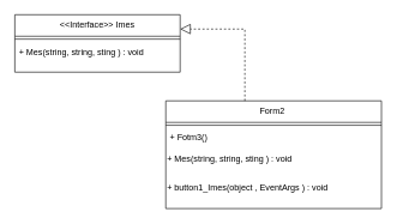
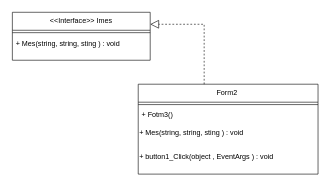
- <mxCell id="6" value="+&amp;nbsp;button1_Imes(object , EventArgs ) : void" style="text;whiteSpace=wrap;html=1;" vertex="1" parent="2"><mxGeometry y="108" width="300" height="40" as="geometry" /></mxCell>
+ <mxCell id="6" value="+&amp;nbsp;button1_Click(object , EventArgs ) : void" style="text;whiteSpace=wrap;html=1;" vertex="1" parent="2"><mxGeometry y="108" width="300" height="40" as="geometry" /></mxCell>
